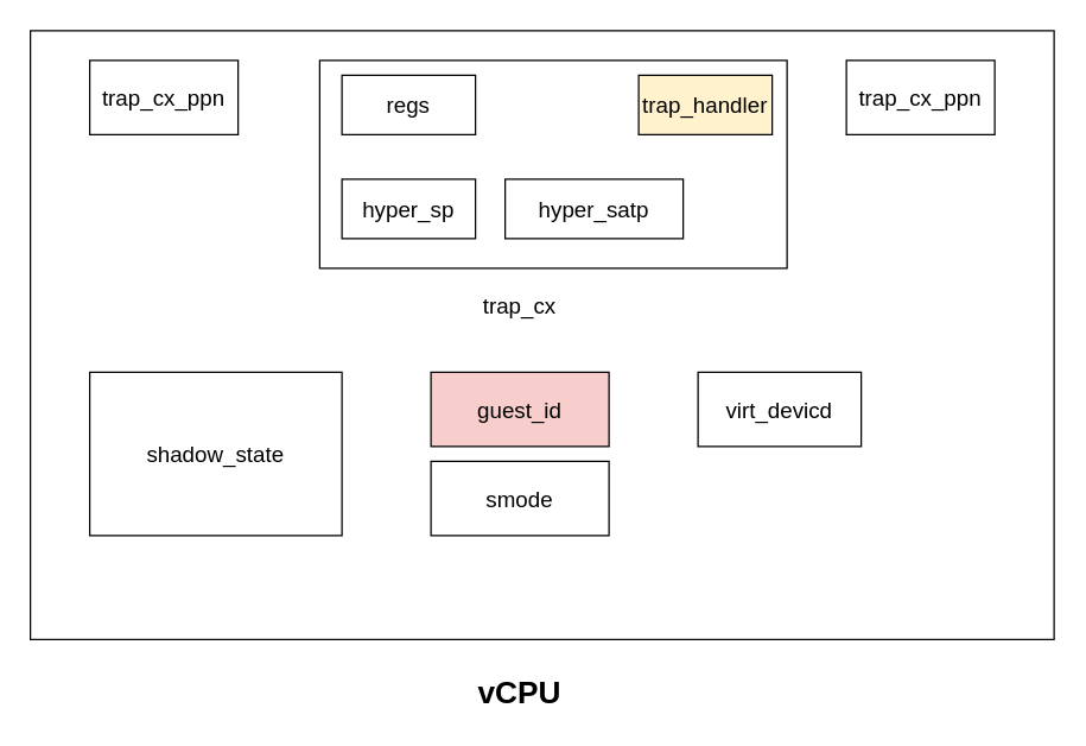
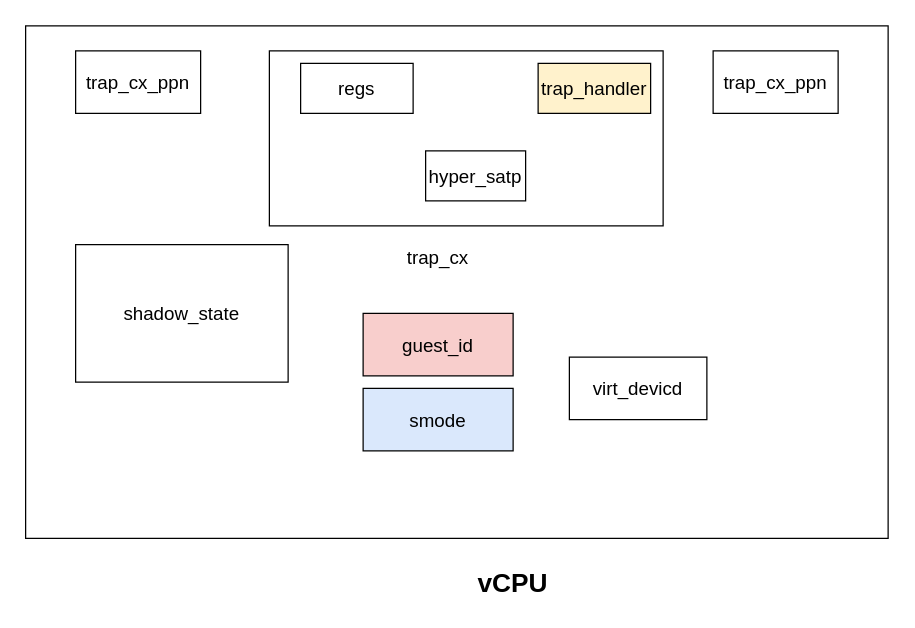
- <mxCell id="6" value="&lt;font style=&quot;font-size: 15px;&quot;&gt;regs&lt;/font&gt;" style="rounded=0;whiteSpace=wrap;html=1;" vertex="1" parent="1"><mxGeometry x="230" y="50" width="90" height="40" as="geometry" /></mxCell>
+ <mxCell id="6" value="&lt;font style=&quot;font-size: 15px;&quot;&gt;regs&lt;/font&gt;" style="rounded=0;whiteSpace=wrap;html=1;" vertex="1" parent="1"><mxGeometry x="240" y="50" width="90" height="40" as="geometry" /></mxCell>
- <mxCell id="7" value="&lt;font style=&quot;font-size: 15px;&quot;&gt;hyper_sp&lt;/font&gt;" style="rounded=0;whiteSpace=wrap;html=1;" vertex="1" parent="1"><mxGeometry x="230" y="120" width="90" height="40" as="geometry" /></mxCell>
- <mxCell id="8" value="&lt;font style=&quot;font-size: 15px;&quot;&gt;hyper_satp&lt;/font&gt;" style="rounded=0;whiteSpace=wrap;html=1;" vertex="1" parent="1"><mxGeometry x="340" y="120" width="120" height="40" as="geometry" /></mxCell>
+ <mxCell id="8" value="&lt;font style=&quot;font-size: 15px;&quot;&gt;hyper_satp&lt;/font&gt;" style="rounded=0;whiteSpace=wrap;html=1;" vertex="1" parent="1"><mxGeometry x="340" y="120" width="80" height="40" as="geometry" /></mxCell>
- <mxCell id="15" value="&lt;font style=&quot;font-size: 15px;&quot;&gt;virt_devicd&lt;/font&gt;" style="rounded=0;whiteSpace=wrap;html=1;" vertex="1" parent="1"><mxGeometry x="470" y="250" width="110" height="50" as="geometry" /></mxCell>
+ <mxCell id="15" value="&lt;font style=&quot;font-size: 15px;&quot;&gt;virt_devicd&lt;/font&gt;" style="rounded=0;whiteSpace=wrap;html=1;" vertex="1" parent="1"><mxGeometry x="455" y="285" width="110" height="50" as="geometry" /></mxCell>
- <mxCell id="12" value="&lt;font style=&quot;font-size: 15px;&quot;&gt;shadow_state&lt;/font&gt;" style="rounded=0;whiteSpace=wrap;html=1;" vertex="1" parent="1"><mxGeometry x="60" y="250" width="170" height="110" as="geometry" /></mxCell>
+ <mxCell id="12" value="&lt;font style=&quot;font-size: 15px;&quot;&gt;shadow_state&lt;/font&gt;" style="rounded=0;whiteSpace=wrap;html=1;" vertex="1" parent="1"><mxGeometry x="60" y="195" width="170" height="110" as="geometry" /></mxCell>
- <mxCell id="14" value="&lt;font style=&quot;font-size: 15px;&quot;&gt;smode&lt;/font&gt;" style="rounded=0;whiteSpace=wrap;html=1;" vertex="1" parent="1"><mxGeometry x="290" y="310" width="120" height="50" as="geometry" /></mxCell>
+ <mxCell id="14" value="&lt;font style=&quot;font-size: 15px;&quot;&gt;smode&lt;/font&gt;" style="rounded=0;whiteSpace=wrap;html=1;fillColor=#dae8fc;" vertex="1" parent="1"><mxGeometry x="290" y="310" width="120" height="50" as="geometry" /></mxCell>
- <mxCell id="3" value="&lt;b&gt;&lt;font style=&quot;font-size: 21px;&quot;&gt;vCPU&lt;/font&gt;&lt;/b&gt;" style="text;html=1;strokeColor=none;fillColor=none;align=center;verticalAlign=middle;whiteSpace=wrap;rounded=0;" vertex="1" parent="1"><mxGeometry x="320" y="450" width="60" height="30" as="geometry" /></mxCell>
+ <mxCell id="3" value="&lt;b&gt;&lt;font style=&quot;font-size: 21px;&quot;&gt;vCPU&lt;/font&gt;&lt;/b&gt;" style="text;html=1;strokeColor=none;fillColor=none;align=center;verticalAlign=middle;whiteSpace=wrap;rounded=0;" vertex="1" parent="1"><mxGeometry x="380" y="450" width="60" height="30" as="geometry" /></mxCell>
